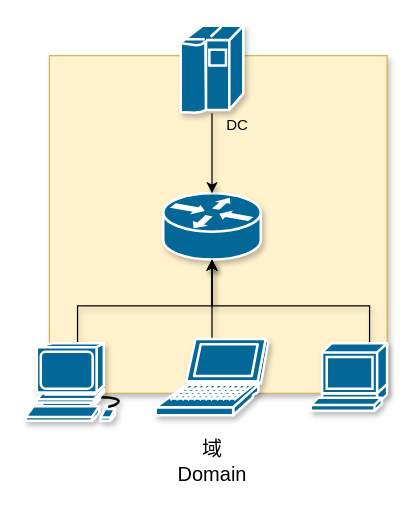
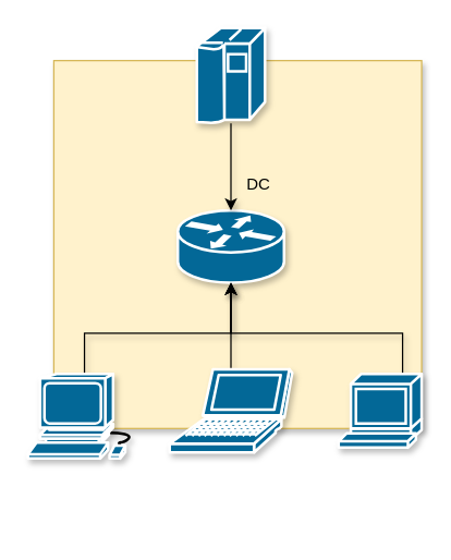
- <mxCell id="13" value="DC" style="text;html=1;align=center;verticalAlign=middle;resizable=0;points=[];autosize=1;shadow=1;" parent="1" vertex="1"><mxGeometry x="174" y="90" width="30" height="20" as="geometry" /></mxCell>
+ <mxCell id="13" value="DC" style="text;html=1;align=center;verticalAlign=middle;resizable=0;points=[];autosize=1;shadow=1;" parent="1" vertex="1"><mxGeometry x="174" y="125" width="30" height="20" as="geometry" /></mxCell>
- <mxCell id="12" value="域&lt;br style=&quot;font-size: 16px&quot;&gt;Domain" style="text;html=1;align=center;verticalAlign=middle;resizable=0;points=[];autosize=1;fontSize=16;shadow=1;" parent="1" vertex="1"><mxGeometry x="134" y="349" width="70" height="40" as="geometry" /></mxCell>
